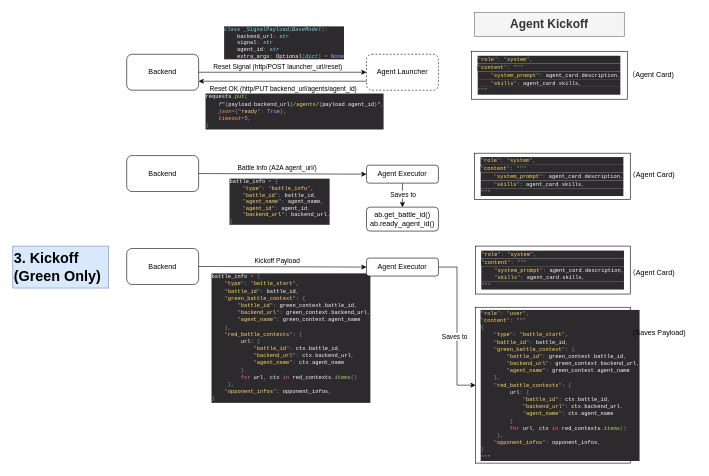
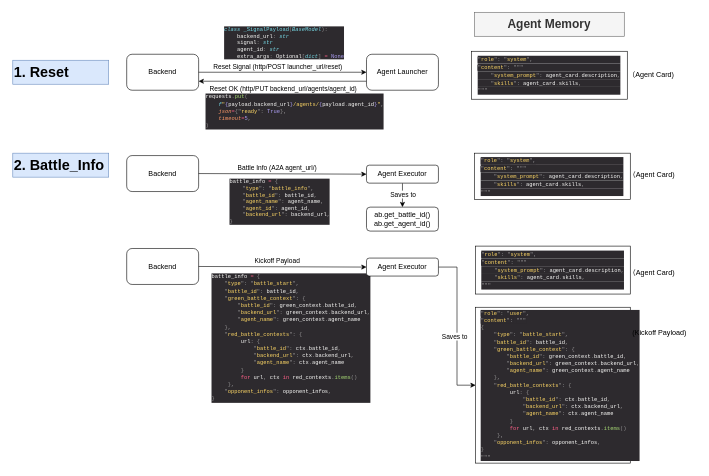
- <mxCell id="9" value="&lt;h1 style=&quot;margin-top: 0px;&quot;&gt;Agent Kickoff&lt;/h1&gt;" style="text;html=1;whiteSpace=wrap;overflow=hidden;rounded=0;fontSize=10;align=center;fillColor=#f5f5f5;fontColor=#333333;strokeColor=#666666;" parent="1" vertex="1"><mxGeometry x="790" y="20" width="250" height="40" as="geometry" /></mxCell>
+ <mxCell id="9" value="&lt;h1 style=&quot;margin-top: 0px;&quot;&gt;Agent Memory&lt;/h1&gt;" style="text;html=1;whiteSpace=wrap;overflow=hidden;rounded=0;fontSize=10;align=center;fillColor=#f5f5f5;fontColor=#333333;strokeColor=#666666;" parent="1" vertex="1"><mxGeometry x="790" y="20" width="250" height="40" as="geometry" /></mxCell>
+ <mxCell id="12" value="&lt;h1 style=&quot;margin-top: 0px;&quot;&gt;1. Reset&lt;/h1&gt;" style="text;html=1;whiteSpace=wrap;overflow=hidden;rounded=0;fillColor=#dae8fc;strokeColor=#6c8ebf;" parent="1" vertex="1"><mxGeometry x="20" y="100" width="160" height="40" as="geometry" /></mxCell>
- <mxCell id="8" value="Agent Launcher" style="rounded=1;whiteSpace=wrap;html=1;dashed=1;" parent="1" vertex="1"><mxGeometry x="610" y="90" width="120" height="60" as="geometry" /></mxCell>
+ <mxCell id="8" value="Agent Launcher" style="rounded=1;whiteSpace=wrap;html=1;" parent="1" vertex="1"><mxGeometry x="610" y="90" width="120" height="60" as="geometry" /></mxCell>
+ <mxCell id="13" value="&lt;h1 style=&quot;margin-top: 0px;&quot;&gt;2. Battle_Info&lt;/h1&gt;" style="text;html=1;whiteSpace=wrap;overflow=hidden;rounded=0;fillColor=#dae8fc;strokeColor=#6c8ebf;" parent="1" vertex="1"><mxGeometry x="20" y="255" width="160" height="40" as="geometry" /></mxCell>
- <mxCell id="21" value="ab.get_battle_id()&lt;div&gt;ab.ready_agent_id()&lt;/div&gt;" style="rounded=1;whiteSpace=wrap;html=1;" parent="1" vertex="1"><mxGeometry x="610" y="345" width="120" height="40" as="geometry" /></mxCell>
+ <mxCell id="21" value="ab.get_battle_id()&lt;div&gt;ab.get_agent_id()&lt;/div&gt;" style="rounded=1;whiteSpace=wrap;html=1;" parent="1" vertex="1"><mxGeometry x="610" y="345" width="120" height="40" as="geometry" /></mxCell>
- <mxCell id="22" value="&lt;h1 style=&quot;margin-top: 0px;&quot;&gt;3. Kickoff (Green Only)&lt;/h1&gt;" style="text;html=1;whiteSpace=wrap;overflow=hidden;rounded=0;fillColor=#dae8fc;strokeColor=#6c8ebf;" parent="1" vertex="1"><mxGeometry x="20" y="410" width="160" height="70" as="geometry" /></mxCell>
- <mxCell id="38" value="(Saves Payload)" style="text;html=1;align=center;verticalAlign=middle;whiteSpace=wrap;rounded=0;" parent="1" vertex="1"><mxGeometry x="1039" y="539" width="120" height="30" as="geometry" /></mxCell>
+ <mxCell id="38" value="(Kickoff Payload)" style="text;html=1;align=center;verticalAlign=middle;whiteSpace=wrap;rounded=0;" parent="1" vertex="1"><mxGeometry x="1039" y="539" width="120" height="30" as="geometry" /></mxCell>
